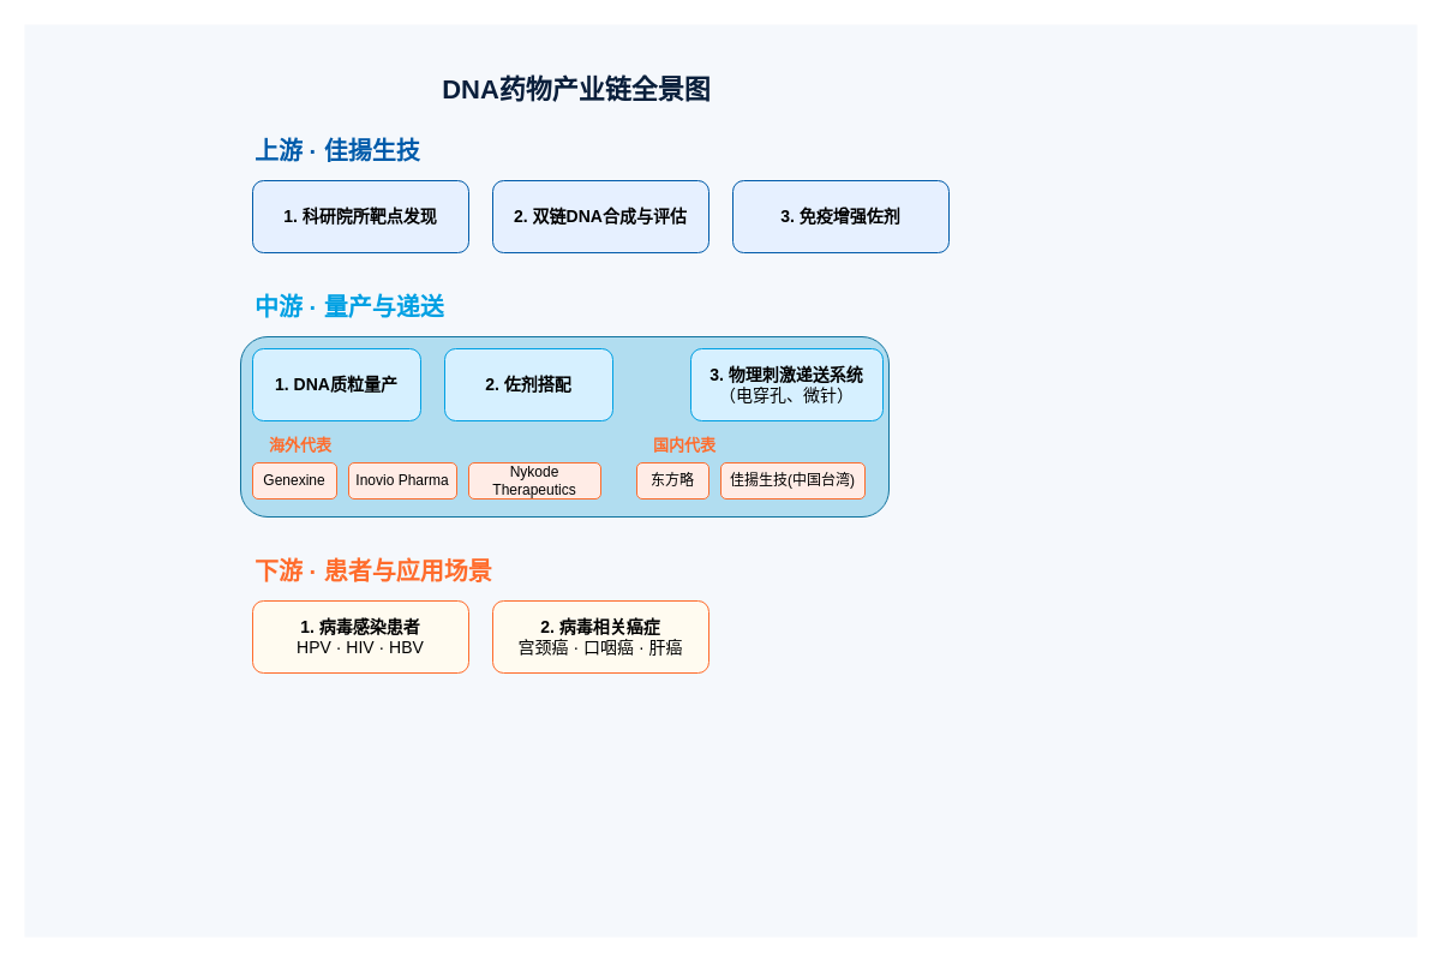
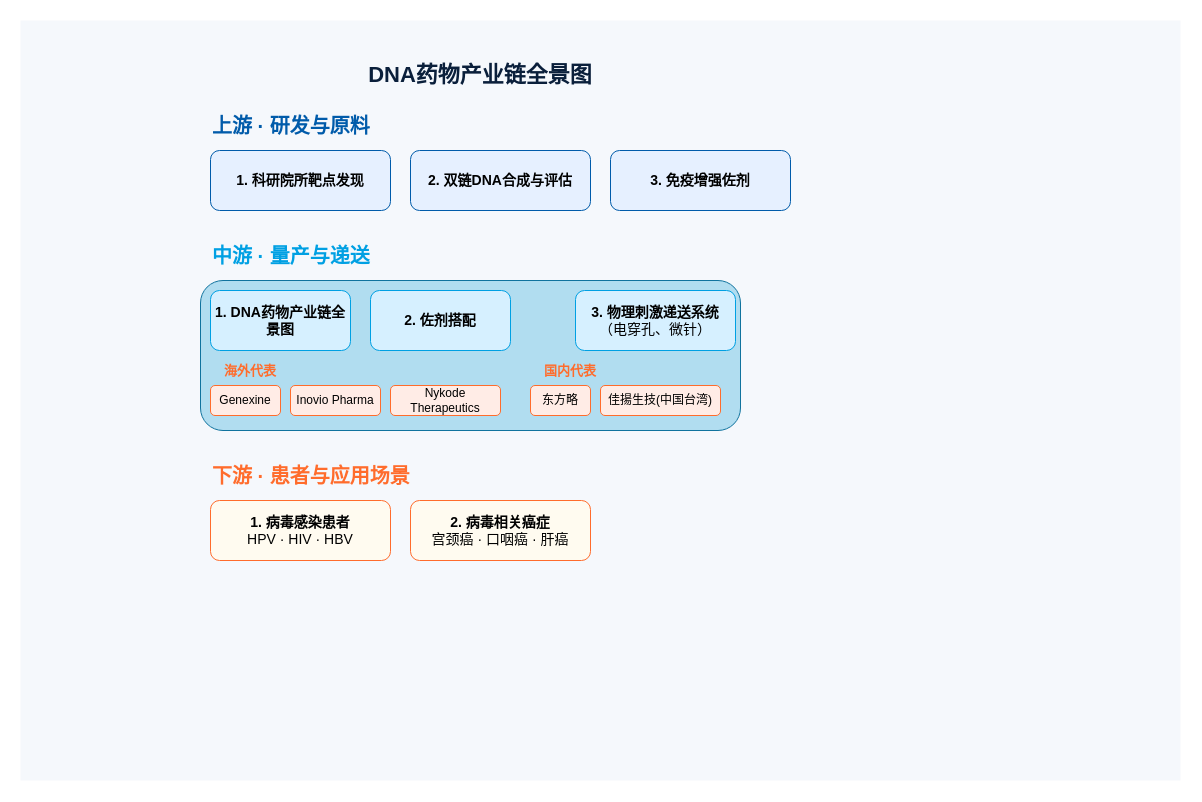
- <mxCell id="3" value="&lt;b&gt;上游 · 佳揚生技&lt;/b&gt;" style="text;html=1;strokeColor=none;fillColor=none;align=left;verticalAlign=middle;whiteSpace=wrap;fontColor=#005BAA;fontSize=20;" parent="1" vertex="1"><mxGeometry x="210" y="110" width="240" height="30" as="geometry" /></mxCell>
+ <mxCell id="3" value="&lt;b&gt;上游 · 研发与原料&lt;/b&gt;" style="text;html=1;strokeColor=none;fillColor=none;align=left;verticalAlign=middle;whiteSpace=wrap;fontColor=#005BAA;fontSize=20;" parent="1" vertex="1"><mxGeometry x="210" y="110" width="240" height="30" as="geometry" /></mxCell>
- <mxCell id="10" value="&lt;b&gt;1. DNA质粒量产&lt;/b&gt;" style="rounded=1;whiteSpace=wrap;html=1;fillColor=#D6F0FF;strokeColor=#00A0E3;fontSize=14;" parent="1" vertex="1"><mxGeometry x="210" y="290" width="140" height="60" as="geometry" /></mxCell>
+ <mxCell id="10" value="&lt;b&gt;1. DNA药物产业链全景图&lt;/b&gt;" style="rounded=1;whiteSpace=wrap;html=1;fillColor=#D6F0FF;strokeColor=#00A0E3;fontSize=14;" parent="1" vertex="1"><mxGeometry x="210" y="290" width="140" height="60" as="geometry" /></mxCell>
